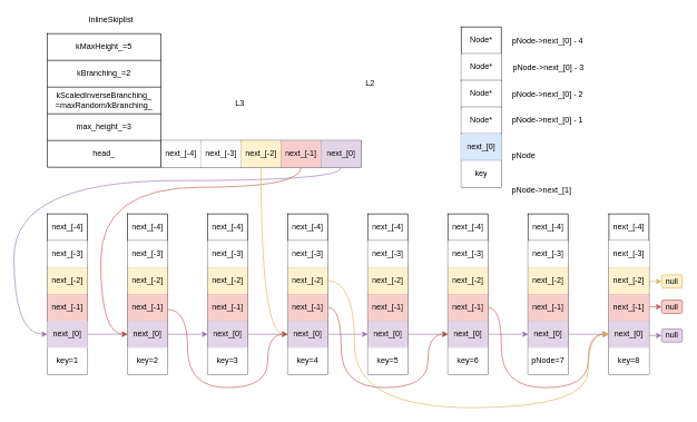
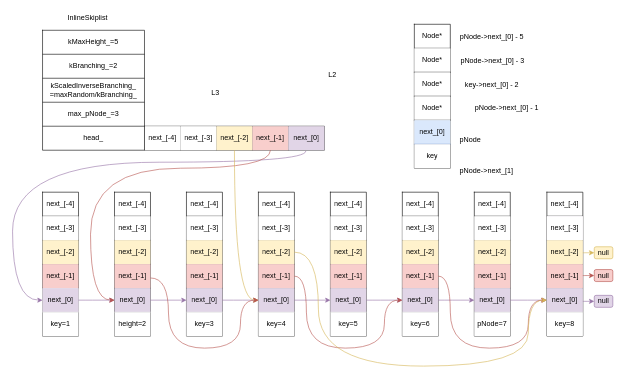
- <mxCell id="147" value="InlineSkiplist" style="text;html=1;resizable=0;autosize=1;align=center;verticalAlign=middle;points=[];fillColor=none;strokeColor=none;rounded=0;" parent="1" vertex="1"><mxGeometry x="125" y="20" width="80" height="20" as="geometry" /></mxCell>
+ <mxCell id="147" value="InlineSkiplist" style="text;html=1;resizable=0;autosize=1;align=center;verticalAlign=middle;points=[];fillColor=none;strokeColor=none;rounded=0;" parent="1" vertex="1"><mxGeometry x="105" y="20" width="80" height="20" as="geometry" /></mxCell>
- <mxCell id="167" value="pNode-&amp;gt;next_[0] - 4" style="text;html=1;resizable=0;autosize=1;align=center;verticalAlign=middle;points=[];fillColor=none;strokeColor=none;rounded=0;" parent="1" vertex="1"><mxGeometry x="759" y="51" width="120" height="20" as="geometry" /></mxCell>
+ <mxCell id="167" value="pNode-&amp;gt;next_[0] - 5" style="text;html=1;resizable=0;autosize=1;align=center;verticalAlign=middle;points=[];fillColor=none;strokeColor=none;rounded=0;" parent="1" vertex="1"><mxGeometry x="759" y="51" width="120" height="20" as="geometry" /></mxCell>
- <mxCell id="165" value="pNode-&amp;gt;next_[0] - 2" style="text;html=1;resizable=0;autosize=1;align=center;verticalAlign=middle;points=[];fillColor=none;strokeColor=none;rounded=0;" parent="1" vertex="1"><mxGeometry x="759" y="131" width="120" height="20" as="geometry" /></mxCell>
+ <mxCell id="165" value="key-&amp;gt;next_[0] - 2" style="text;html=1;resizable=0;autosize=1;align=center;verticalAlign=middle;points=[];fillColor=none;strokeColor=none;rounded=0;" parent="1" vertex="1"><mxGeometry x="759" y="131" width="120" height="20" as="geometry" /></mxCell>
- <mxCell id="164" value="pNode-&amp;gt;next_[0] - 1" style="text;html=1;resizable=0;autosize=1;align=center;verticalAlign=middle;points=[];fillColor=none;strokeColor=none;rounded=0;" parent="1" vertex="1"><mxGeometry x="759" y="170" width="120" height="20" as="geometry" /></mxCell>
+ <mxCell id="164" value="pNode-&amp;gt;next_[0] - 1" style="text;html=1;resizable=0;autosize=1;align=center;verticalAlign=middle;points=[];fillColor=none;strokeColor=none;rounded=0;" parent="1" vertex="1"><mxGeometry x="784" y="170" width="120" height="20" as="geometry" /></mxCell>
- <mxCell id="18" value="max_height_=3" style="shape=partialRectangle;html=1;whiteSpace=wrap;connectable=0;fillColor=none;top=0;left=0;bottom=0;right=0;overflow=hidden;strokeColor=default;" parent="17" vertex="1"><mxGeometry width="170" height="40" as="geometry"><mxRectangle width="170" height="40" as="alternateBounds" /></mxGeometry></mxCell>
+ <mxCell id="18" value="max_pNode_=3" style="shape=partialRectangle;html=1;whiteSpace=wrap;connectable=0;fillColor=none;top=0;left=0;bottom=0;right=0;overflow=hidden;strokeColor=default;" parent="17" vertex="1"><mxGeometry width="170" height="40" as="geometry"><mxRectangle width="170" height="40" as="alternateBounds" /></mxGeometry></mxCell>
- <mxCell id="111" value="key=2" style="shape=partialRectangle;html=1;whiteSpace=wrap;connectable=0;top=1;left=0;bottom=0;right=0;overflow=hidden;strokeColor=#E6E6E6;" parent="110" vertex="1"><mxGeometry width="60" height="40" as="geometry"><mxRectangle width="60" height="40" as="alternateBounds" /></mxGeometry></mxCell>
+ <mxCell id="111" value="height=2" style="shape=partialRectangle;html=1;whiteSpace=wrap;connectable=0;top=1;left=0;bottom=0;right=0;overflow=hidden;strokeColor=#E6E6E6;" parent="110" vertex="1"><mxGeometry width="60" height="40" as="geometry"><mxRectangle width="60" height="40" as="alternateBounds" /></mxGeometry></mxCell>
